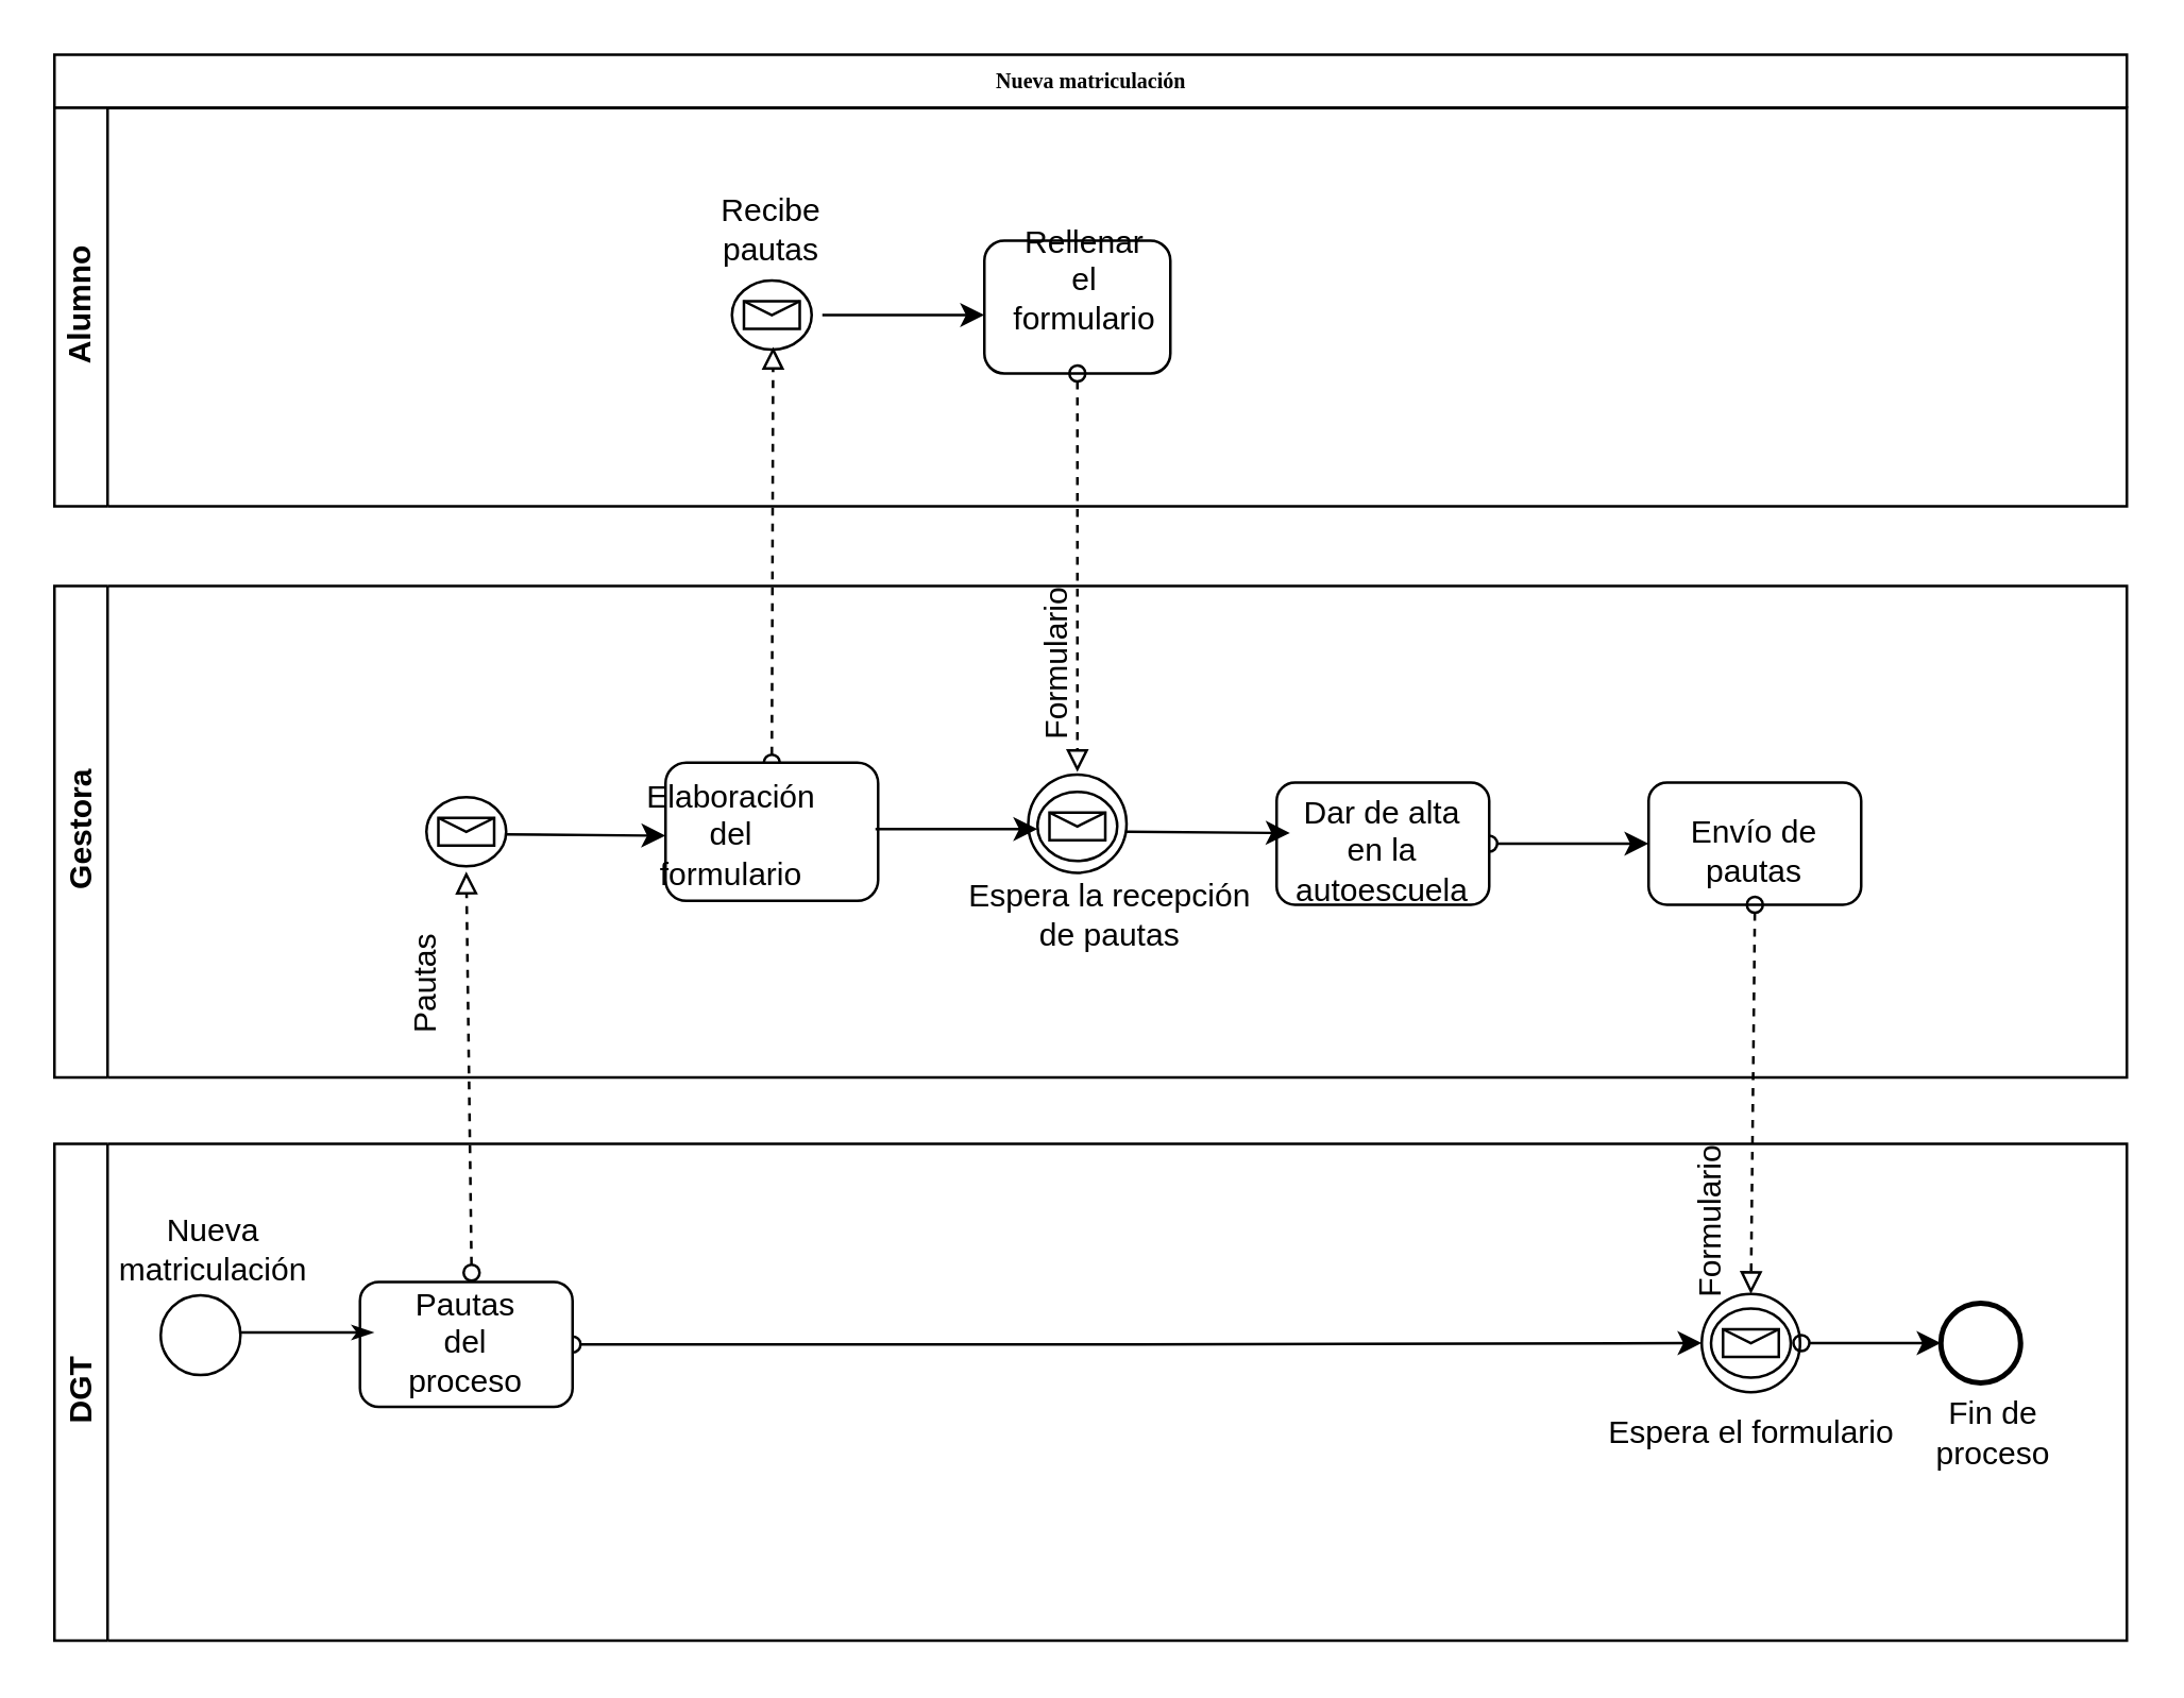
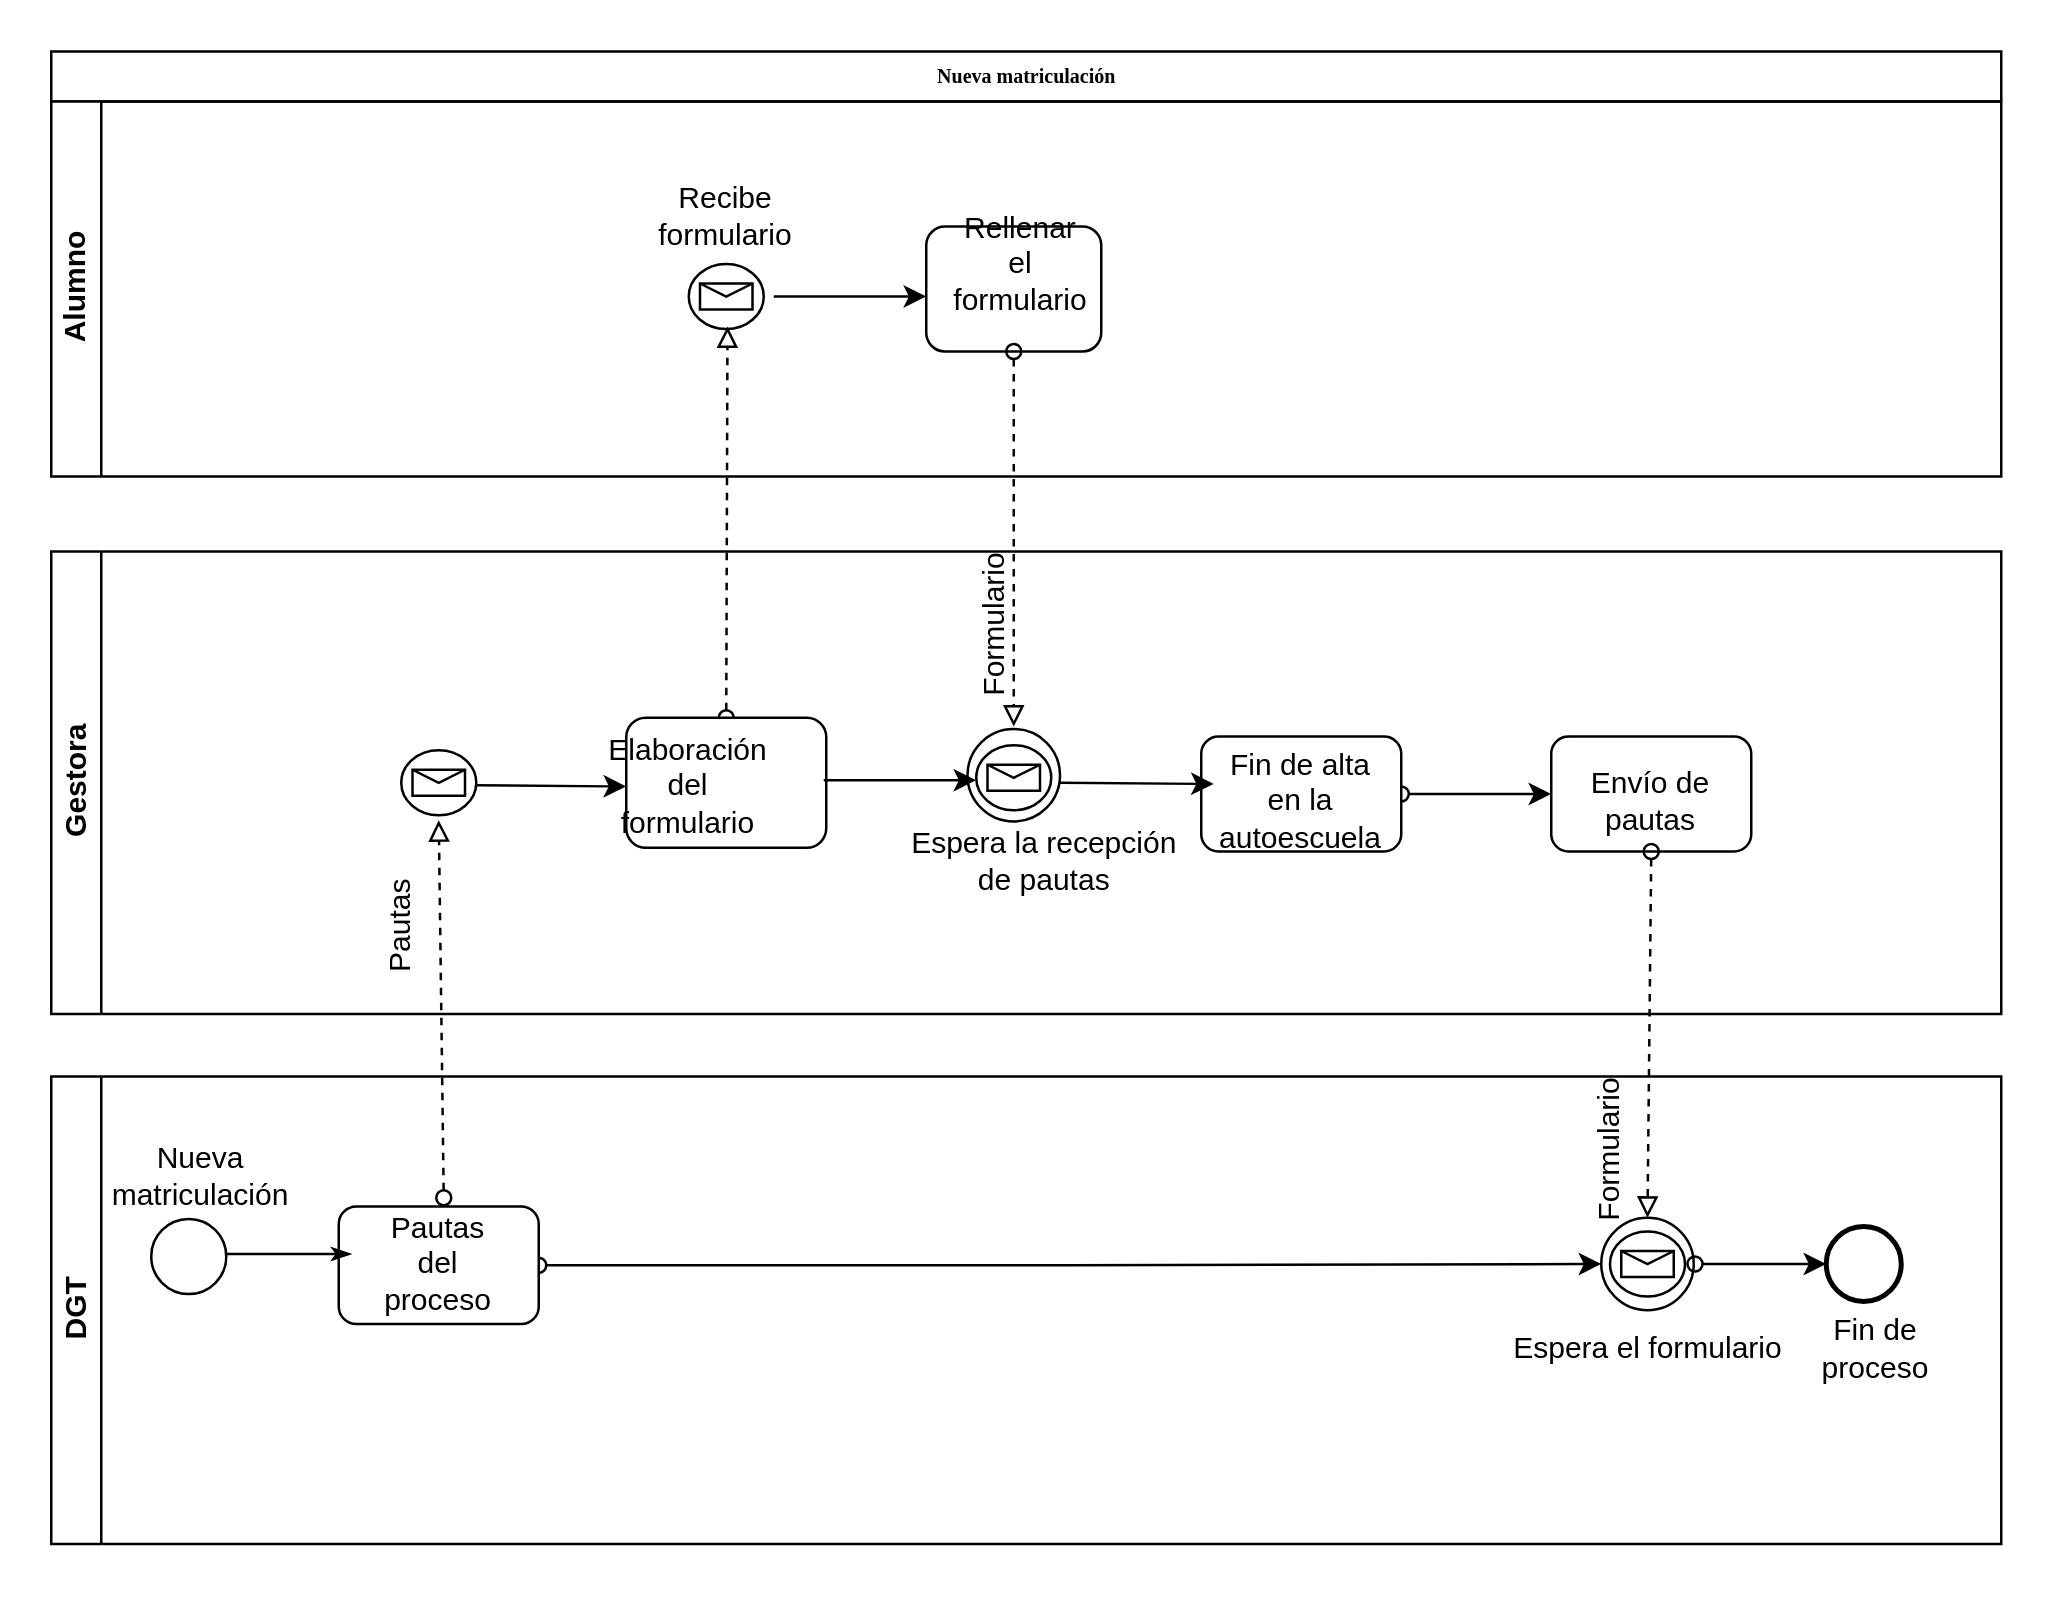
- <mxCell id="8" value="Recibe pautas" style="text;html=1;strokeColor=none;fillColor=none;align=center;verticalAlign=middle;whiteSpace=wrap;rounded=0;" parent="3" vertex="1"><mxGeometry x="240" y="30" width="60" height="32" as="geometry" /></mxCell>
+ <mxCell id="8" value="Recibe formulario" style="text;html=1;strokeColor=none;fillColor=none;align=center;verticalAlign=middle;whiteSpace=wrap;rounded=0;" parent="3" vertex="1"><mxGeometry x="240" y="30" width="60" height="32" as="geometry" /></mxCell>
- <mxCell id="25" value="Dar de alta en la autoescuela" style="text;html=1;strokeColor=none;fillColor=none;align=center;verticalAlign=middle;whiteSpace=wrap;rounded=0;" parent="10" vertex="1"><mxGeometry x="470" y="89" width="60" height="21" as="geometry" /></mxCell>
+ <mxCell id="25" value="Fin de alta en la autoescuela" style="text;html=1;strokeColor=none;fillColor=none;align=center;verticalAlign=middle;whiteSpace=wrap;rounded=0;" parent="10" vertex="1"><mxGeometry x="470" y="89" width="60" height="21" as="geometry" /></mxCell>
